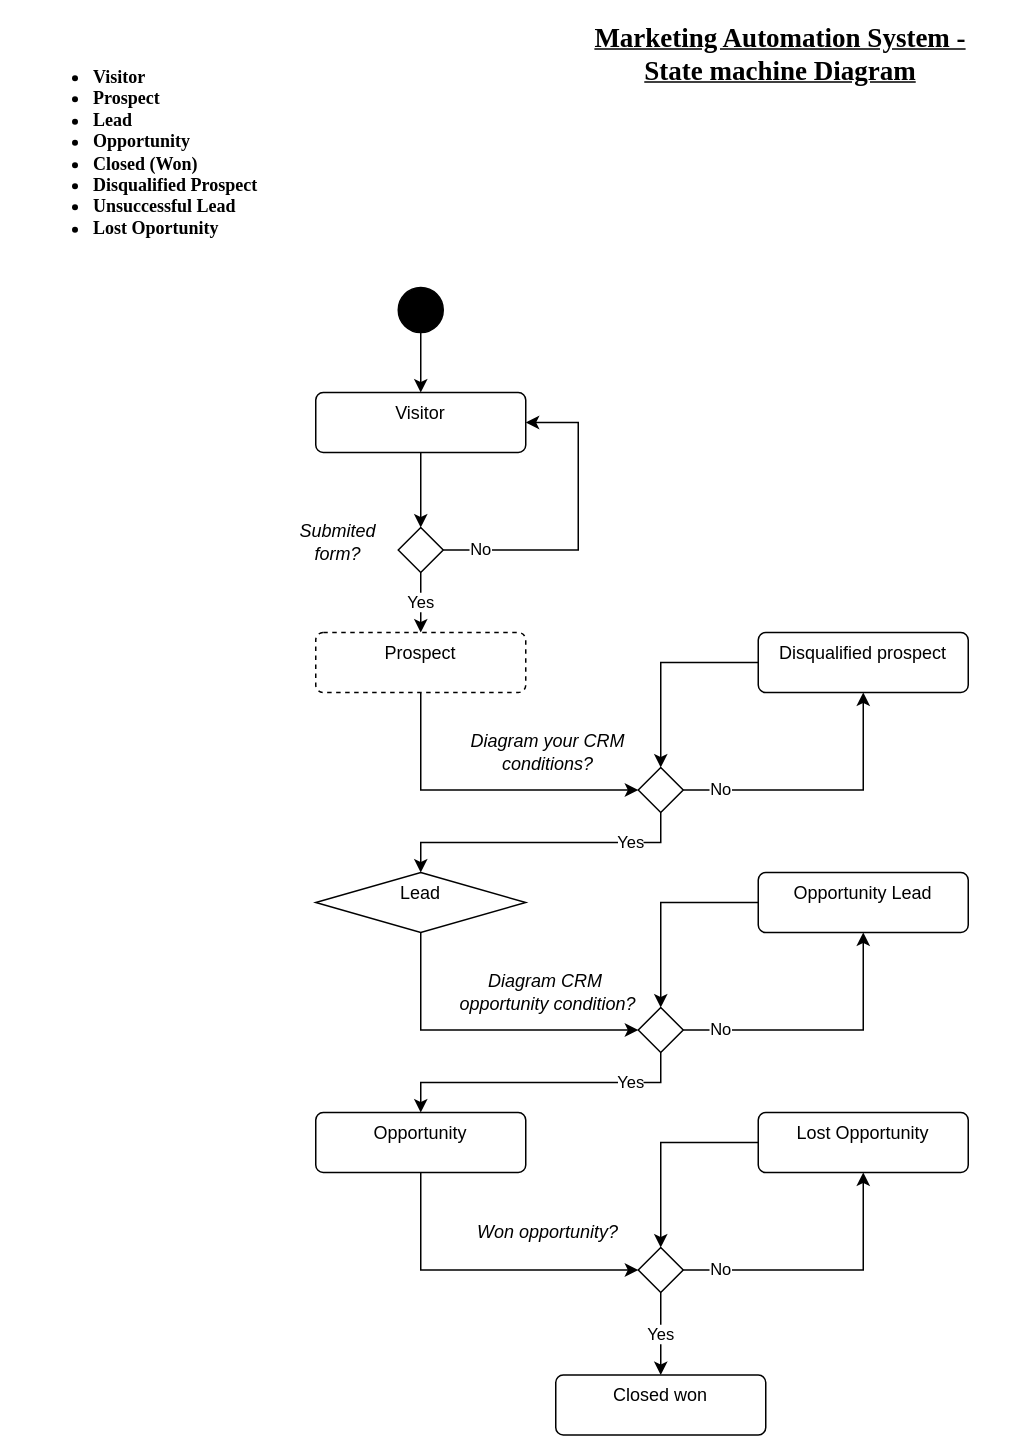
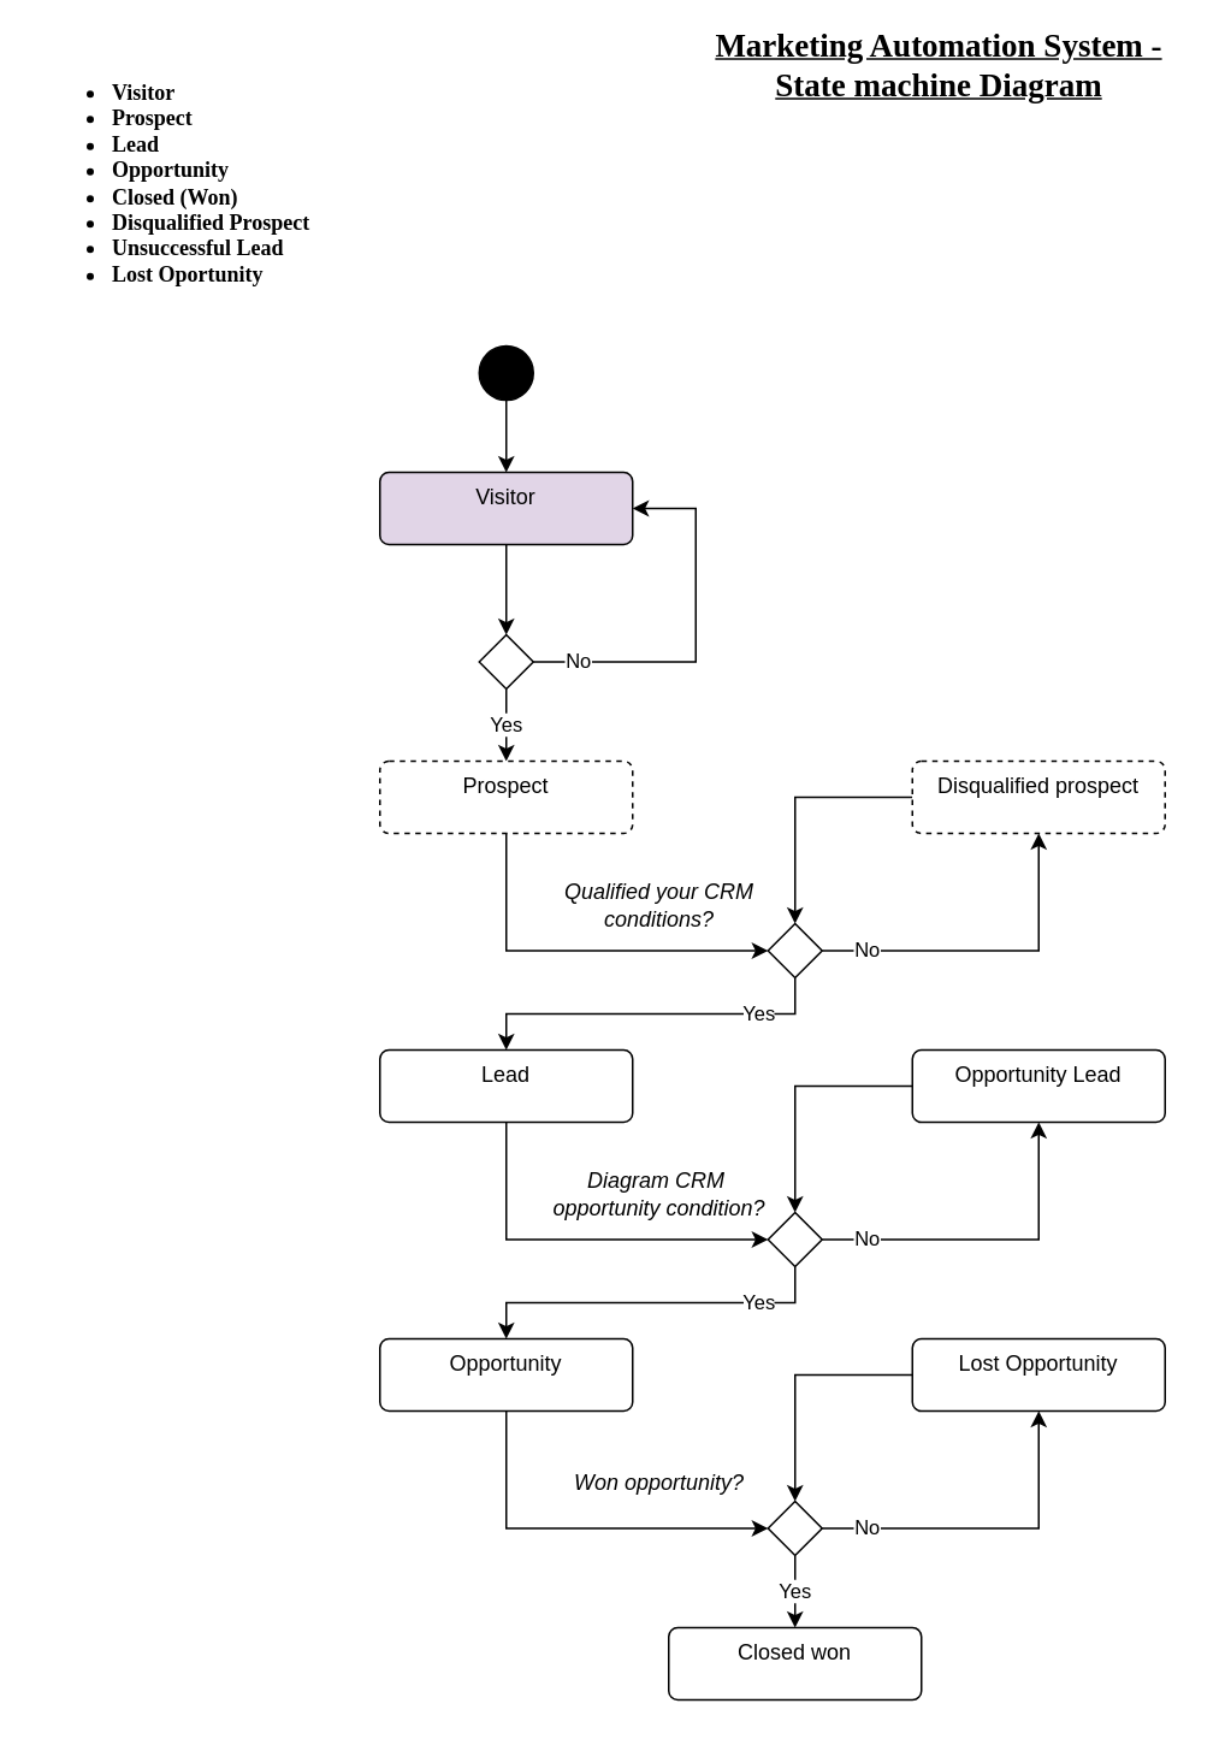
- <mxCell id="7" value="Visitor" style="html=1;align=center;verticalAlign=top;rounded=1;absoluteArcSize=1;arcSize=10;dashed=0;whiteSpace=wrap;" vertex="1" parent="1"><mxGeometry x="210" y="260" width="140" height="40" as="geometry" /></mxCell>
+ <mxCell id="7" value="Visitor" style="html=1;align=center;verticalAlign=top;rounded=1;absoluteArcSize=1;arcSize=10;dashed=0;whiteSpace=wrap;fillColor=#e1d5e7;" vertex="1" parent="1"><mxGeometry x="210" y="260" width="140" height="40" as="geometry" /></mxCell>
- <mxCell id="13" value="Submited form?" style="text;html=1;strokeColor=none;fillColor=none;align=center;verticalAlign=middle;whiteSpace=wrap;rounded=0;fontStyle=2" vertex="1" parent="1"><mxGeometry x="185" y="340" width="80" height="40" as="geometry" /></mxCell>
- <mxCell id="18" value="Disqualified prospect" style="html=1;align=center;verticalAlign=top;rounded=1;absoluteArcSize=1;arcSize=10;dashed=0;whiteSpace=wrap;" vertex="1" parent="1"><mxGeometry x="505" y="420" width="140" height="40" as="geometry" /></mxCell>
+ <mxCell id="18" value="Disqualified prospect" style="html=1;align=center;verticalAlign=top;rounded=1;absoluteArcSize=1;arcSize=10;dashed=1;whiteSpace=wrap;" vertex="1" parent="1"><mxGeometry x="505" y="420" width="140" height="40" as="geometry" /></mxCell>
- <mxCell id="26" value="Diagram your CRM conditions?" style="text;html=1;strokeColor=none;fillColor=none;align=center;verticalAlign=middle;whiteSpace=wrap;rounded=0;fontStyle=2" vertex="1" parent="1"><mxGeometry x="305" y="480" width="120" height="40" as="geometry" /></mxCell>
+ <mxCell id="26" value="Qualified your CRM conditions?" style="text;html=1;strokeColor=none;fillColor=none;align=center;verticalAlign=middle;whiteSpace=wrap;rounded=0;fontStyle=2" vertex="1" parent="1"><mxGeometry x="305" y="480" width="120" height="40" as="geometry" /></mxCell>
- <mxCell id="20" value="Lead" style="rhombus;html=1;align=center;verticalAlign=top;absoluteArcSize=1;arcSize=10;dashed=0;whiteSpace=wrap;" vertex="1" parent="1"><mxGeometry x="210" y="580" width="140" height="40" as="geometry" /></mxCell>
+ <mxCell id="20" value="Lead" style="html=1;align=center;verticalAlign=top;rounded=1;absoluteArcSize=1;arcSize=10;dashed=0;whiteSpace=wrap;" vertex="1" parent="1"><mxGeometry x="210" y="580" width="140" height="40" as="geometry" /></mxCell>
- <mxCell id="36" value="Closed won" style="html=1;align=center;verticalAlign=top;rounded=1;absoluteArcSize=1;arcSize=10;dashed=0;whiteSpace=wrap;" vertex="1" parent="1"><mxGeometry x="370" y="915" width="140" height="40" as="geometry" /></mxCell>
+ <mxCell id="36" value="Closed won" style="html=1;align=center;verticalAlign=top;rounded=1;absoluteArcSize=1;arcSize=10;dashed=0;whiteSpace=wrap;" vertex="1" parent="1"><mxGeometry x="370" y="900" width="140" height="40" as="geometry" /></mxCell>
